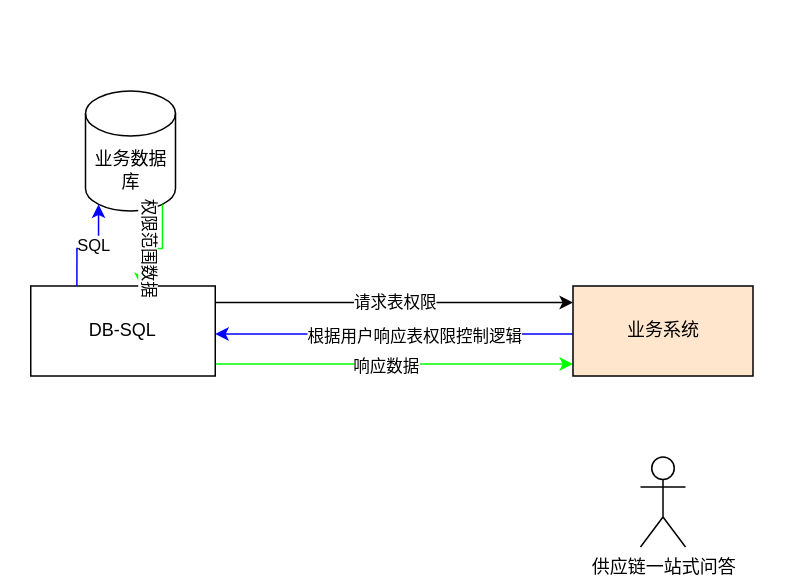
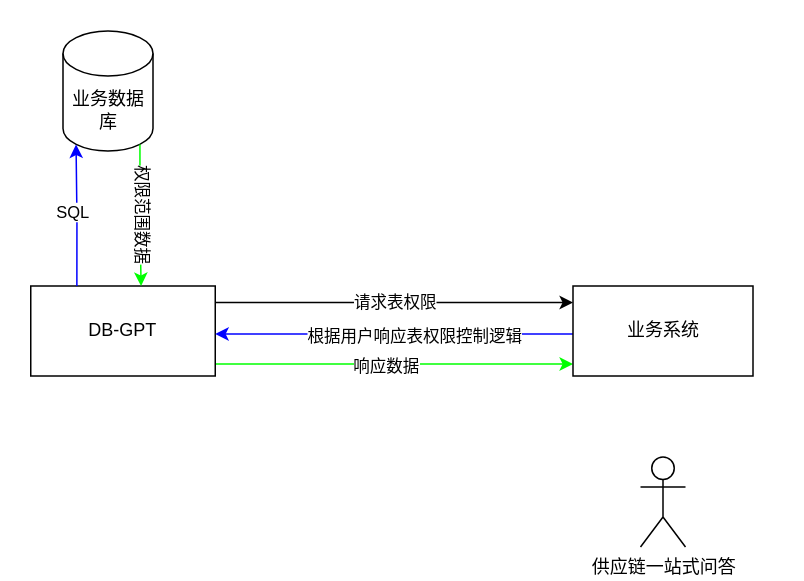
- <mxCell id="13" value="业务数据库" style="shape=cylinder3;whiteSpace=wrap;html=1;boundedLbl=1;backgroundOutline=1;size=15;" vertex="1" parent="1"><mxGeometry x="56.5" y="60" width="60" height="80" as="geometry" /></mxCell>
+ <mxCell id="13" value="业务数据库" style="shape=cylinder3;whiteSpace=wrap;html=1;boundedLbl=1;backgroundOutline=1;size=15;" vertex="1" parent="1"><mxGeometry x="41.5" y="20" width="60" height="80" as="geometry" /></mxCell>
- <mxCell id="8" value="DB-SQL" style="rounded=0;whiteSpace=wrap;html=1;" vertex="1" parent="1"><mxGeometry x="20" y="190" width="123" height="60" as="geometry" /></mxCell>
+ <mxCell id="8" value="DB-GPT" style="rounded=0;whiteSpace=wrap;html=1;" vertex="1" parent="1"><mxGeometry x="20" y="190" width="123" height="60" as="geometry" /></mxCell>
- <mxCell id="11" value="业务系统" style="rounded=0;whiteSpace=wrap;html=1;fillColor=#ffe6cc;" vertex="1" parent="1"><mxGeometry x="381.5" y="190" width="120" height="60" as="geometry" /></mxCell>
+ <mxCell id="11" value="业务系统" style="rounded=0;whiteSpace=wrap;html=1;" vertex="1" parent="1"><mxGeometry x="381.5" y="190" width="120" height="60" as="geometry" /></mxCell>
- <mxCell id="3" value="Finance" style="shape=mxgraph.signs.travel.euro;html=1;fillColor=#ffffff;strokeColor=none;verticalLabelPosition=bottom;verticalAlign=top;align=center;rounded=0;shadow=0;dashed=0;comic=0;fontFamily=Verdana;fontSize=14;fontColor=#FFFFFF;" vertex="1" parent="1"><mxGeometry x="468.5" y="219" width="45" height="51" as="geometry" /></mxCell>
+ <mxCell id="3" value="Awareness" style="shape=mxgraph.signs.travel.euro;html=1;fillColor=#ffffff;strokeColor=none;verticalLabelPosition=bottom;verticalAlign=top;align=center;rounded=0;shadow=0;dashed=0;comic=0;fontFamily=Verdana;fontSize=14;fontColor=#FFFFFF;" vertex="1" parent="1"><mxGeometry x="468.5" y="219" width="45" height="51" as="geometry" /></mxCell>
